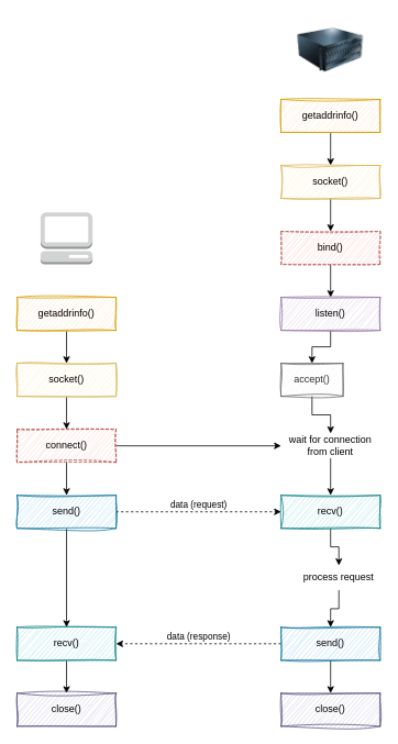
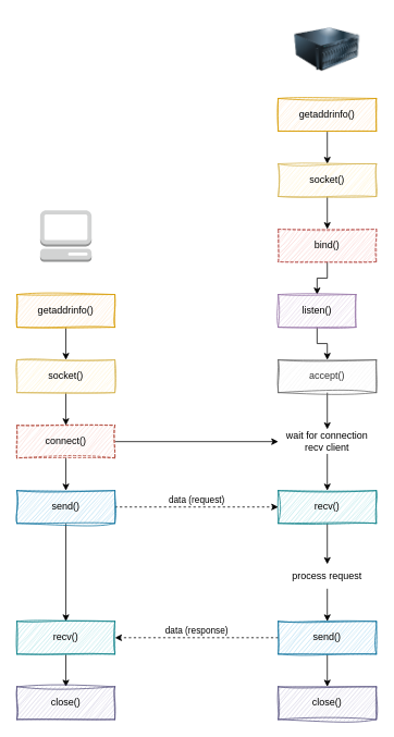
- <mxCell id="10" value="listen()" style="rounded=0;whiteSpace=wrap;html=1;fillColor=#e1d5e7;strokeColor=#9673a6;sketch=1;curveFitting=1;jiggle=2;" vertex="1" parent="1"><mxGeometry x="340" y="360" width="120" height="40" as="geometry" /></mxCell>
+ <mxCell id="10" value="listen()" style="rounded=0;whiteSpace=wrap;html=1;fillColor=#e1d5e7;strokeColor=#9673a6;sketch=1;curveFitting=1;jiggle=2;" vertex="1" parent="1"><mxGeometry x="340" y="360" width="95" height="40" as="geometry" /></mxCell>
- <mxCell id="12" value="accept()" style="rounded=0;whiteSpace=wrap;html=1;fillColor=#f5f5f5;fontColor=#333333;strokeColor=#666666;shadow=0;sketch=1;curveFitting=1;jiggle=2;" vertex="1" parent="1"><mxGeometry x="340" y="440" width="75" height="40" as="geometry" /></mxCell>
+ <mxCell id="12" value="accept()" style="rounded=0;whiteSpace=wrap;html=1;fillColor=#f5f5f5;fontColor=#333333;strokeColor=#666666;shadow=0;sketch=1;curveFitting=1;jiggle=2;" vertex="1" parent="1"><mxGeometry x="340" y="440" width="120" height="40" as="geometry" /></mxCell>
- <mxCell id="14" value="wait for connection from client" style="text;html=1;strokeColor=none;fillColor=none;align=center;verticalAlign=middle;whiteSpace=wrap;rounded=0;" vertex="1" parent="1"><mxGeometry x="340" y="525" width="120" height="30" as="geometry" /></mxCell>
+ <mxCell id="14" value="wait for connection recv client" style="text;html=1;strokeColor=none;fillColor=none;align=center;verticalAlign=middle;whiteSpace=wrap;rounded=0;" vertex="1" parent="1"><mxGeometry x="340" y="525" width="120" height="30" as="geometry" /></mxCell>
- <mxCell id="21" value="process request" style="text;html=1;strokeColor=none;fillColor=none;align=center;verticalAlign=middle;whiteSpace=wrap;rounded=0;" vertex="1" parent="1"><mxGeometry x="350" y="685" width="120" height="30" as="geometry" /></mxCell>
+ <mxCell id="21" value="process request" style="text;html=1;strokeColor=none;fillColor=none;align=center;verticalAlign=middle;whiteSpace=wrap;rounded=0;" vertex="1" parent="1"><mxGeometry x="340" y="690" width="120" height="30" as="geometry" /></mxCell>
